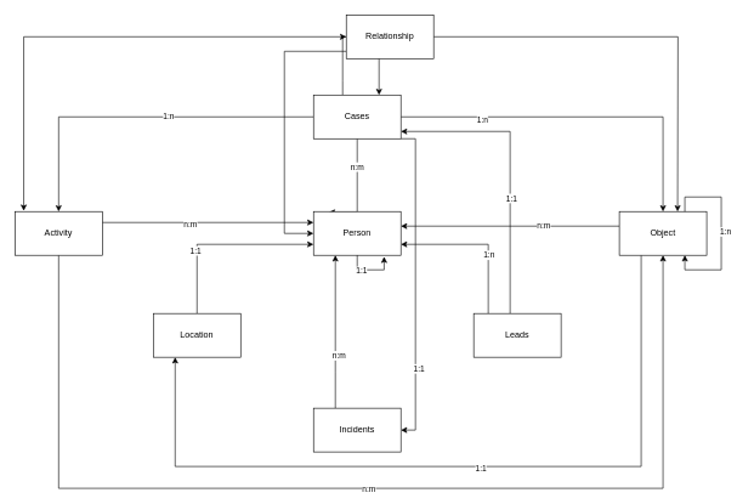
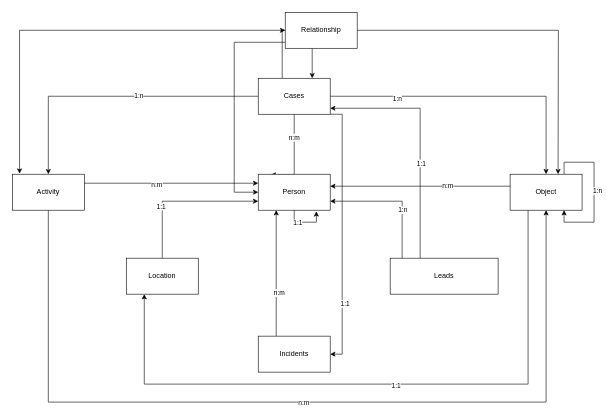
- <mxCell id="27" value="Leads" style="rounded=0;whiteSpace=wrap;html=1;" parent="1" vertex="1"><mxGeometry x="650" y="430" width="120" height="60" as="geometry" /></mxCell>
+ <mxCell id="27" value="Leads" style="rounded=0;whiteSpace=wrap;html=1;" parent="1" vertex="1"><mxGeometry x="650" y="430" width="180" height="60" as="geometry" /></mxCell>
